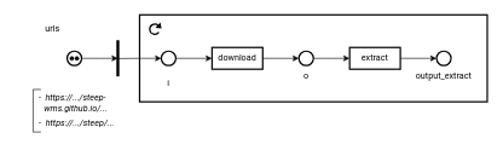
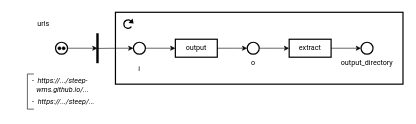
- <mxCell id="4" value="download" style="rounded=0;whiteSpace=wrap;html=1;strokeWidth=2;fontFamily=Roboto;fillColor=none;" parent="1" vertex="1"><mxGeometry x="292" y="65" width="70" height="30" as="geometry" /></mxCell>
+ <mxCell id="4" value="output" style="rounded=0;whiteSpace=wrap;html=1;strokeWidth=2;fontFamily=Roboto;fillColor=none;" parent="1" vertex="1"><mxGeometry x="292" y="65" width="70" height="30" as="geometry" /></mxCell>
- <mxCell id="13" value="output_extract" style="text;html=1;strokeColor=none;fillColor=none;align=center;verticalAlign=middle;whiteSpace=wrap;rounded=0;fontFamily=Roboto;" vertex="1" parent="1"><mxGeometry x="582" y="90" width="60" height="30" as="geometry" /></mxCell>
+ <mxCell id="13" value="output_directory" style="text;html=1;strokeColor=none;fillColor=none;align=center;verticalAlign=middle;whiteSpace=wrap;rounded=0;fontFamily=Roboto;" vertex="1" parent="1"><mxGeometry x="582" y="90" width="60" height="30" as="geometry" /></mxCell>
